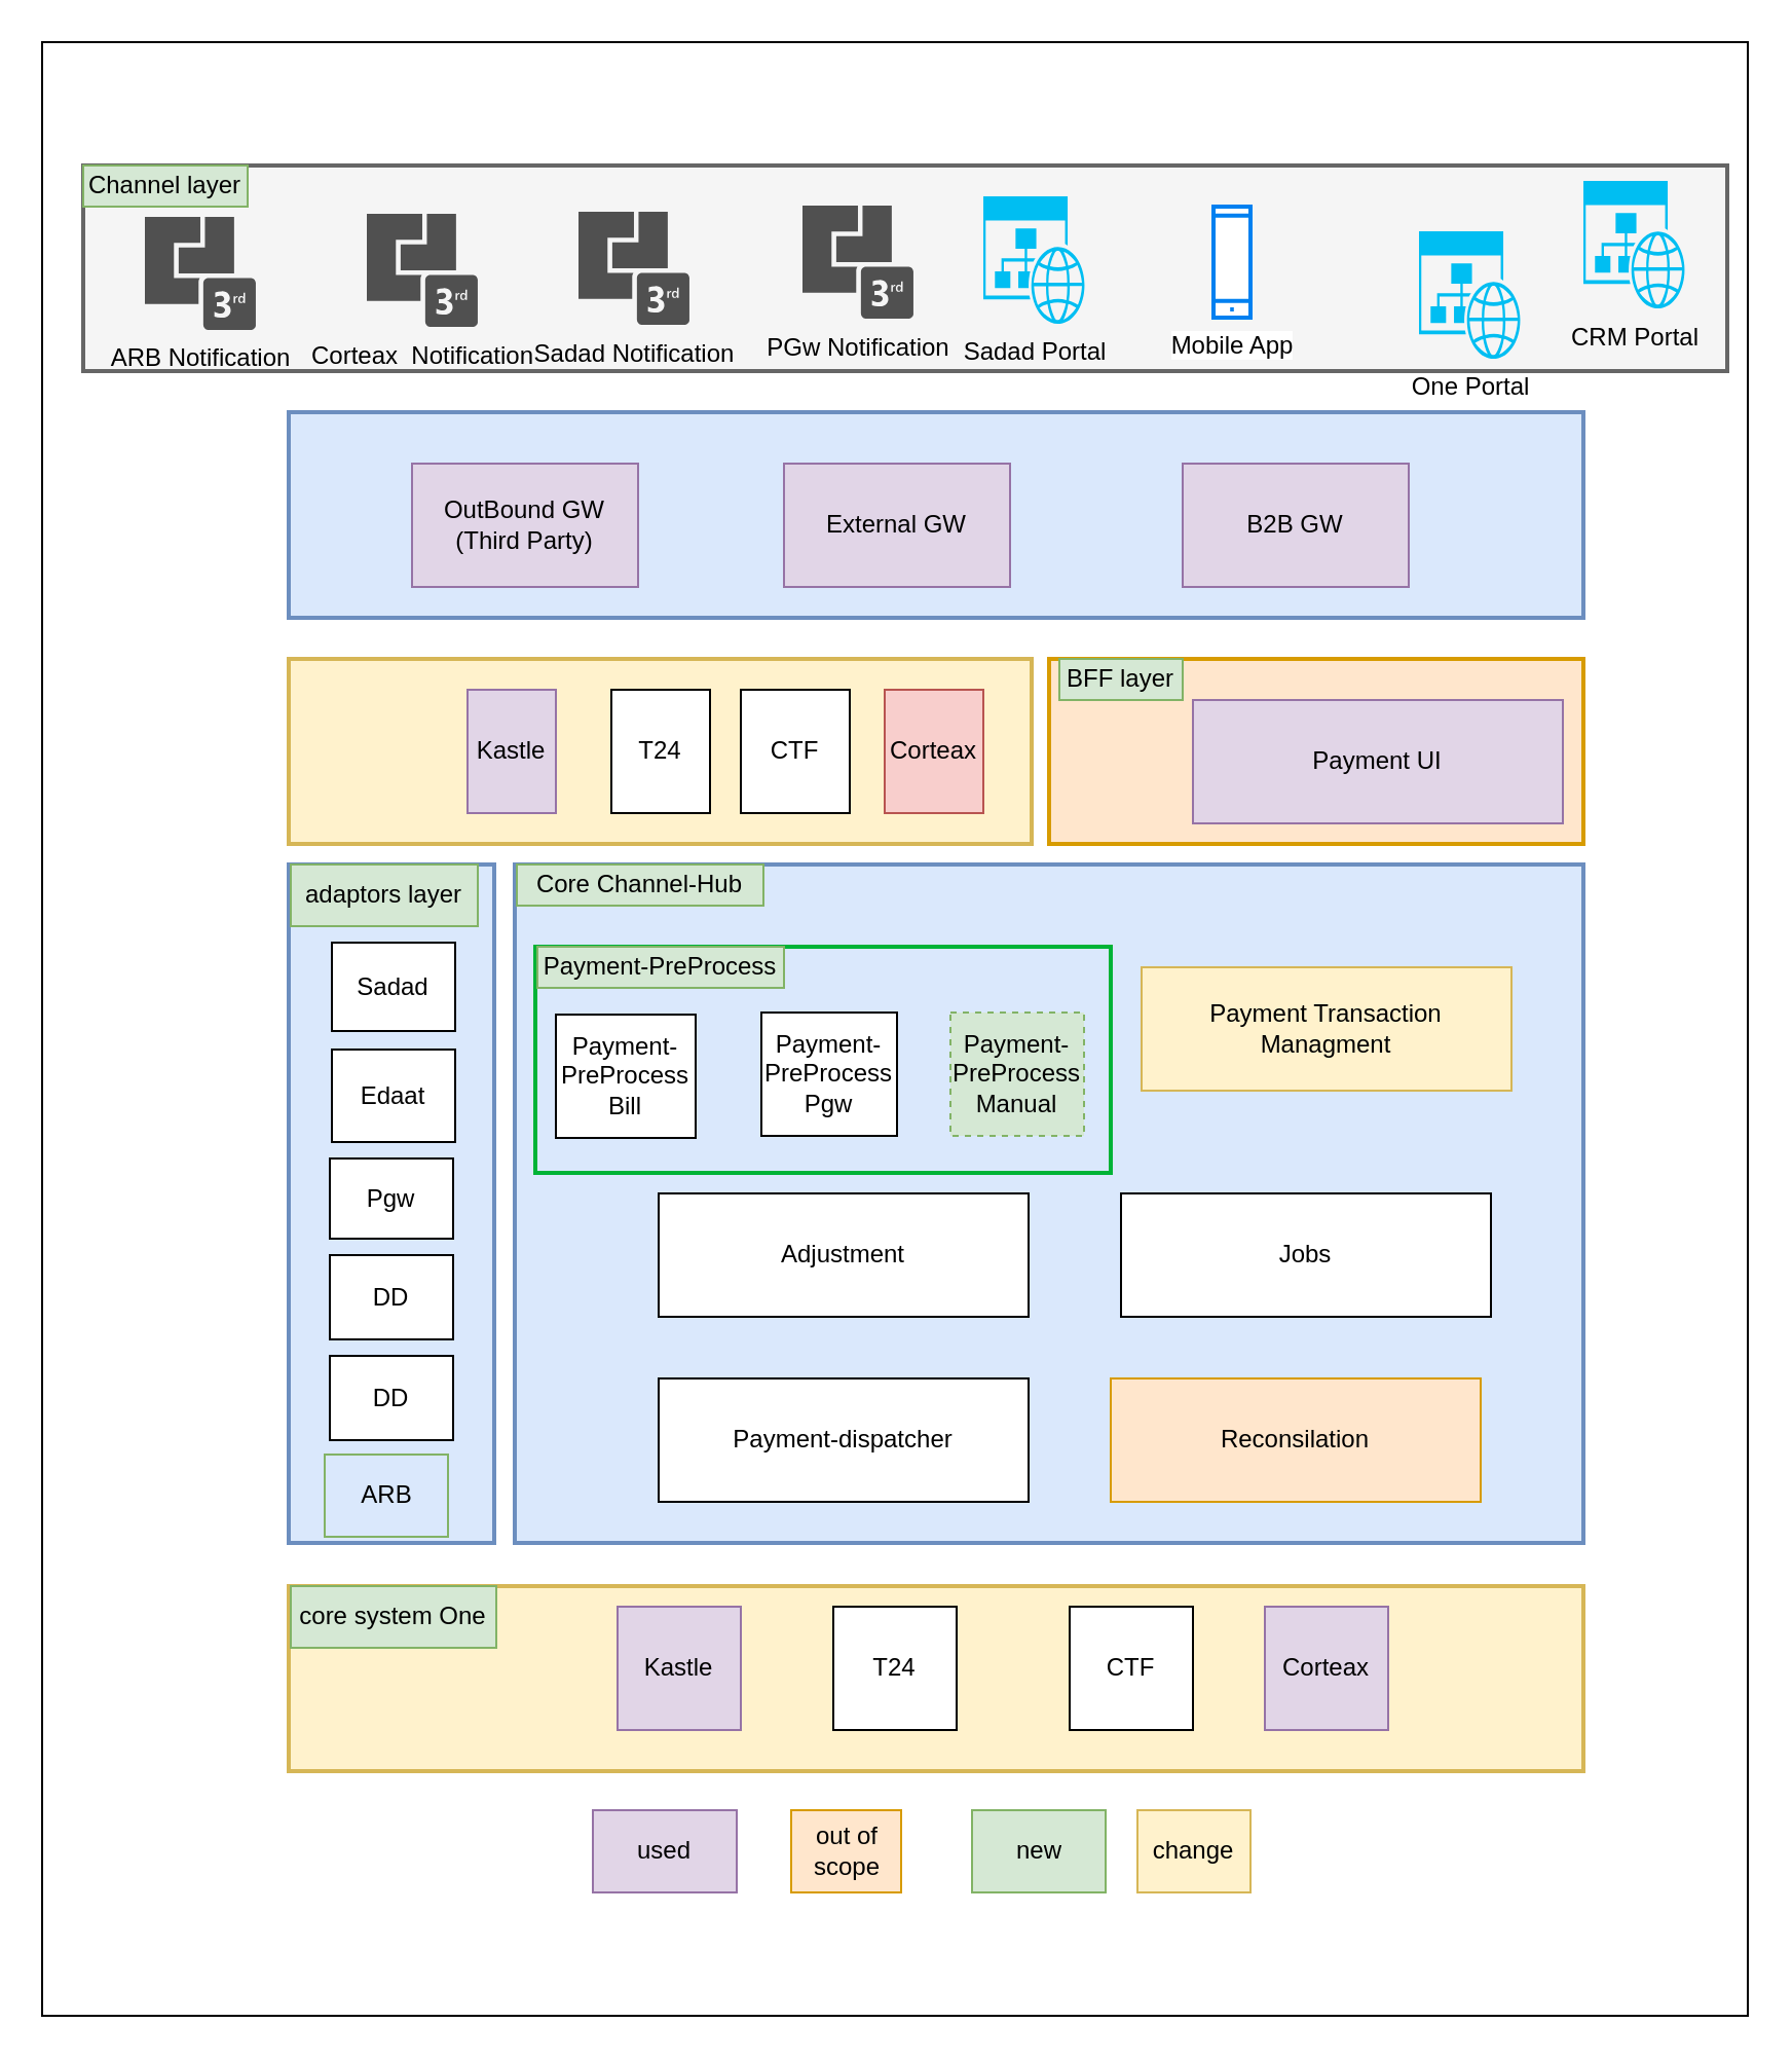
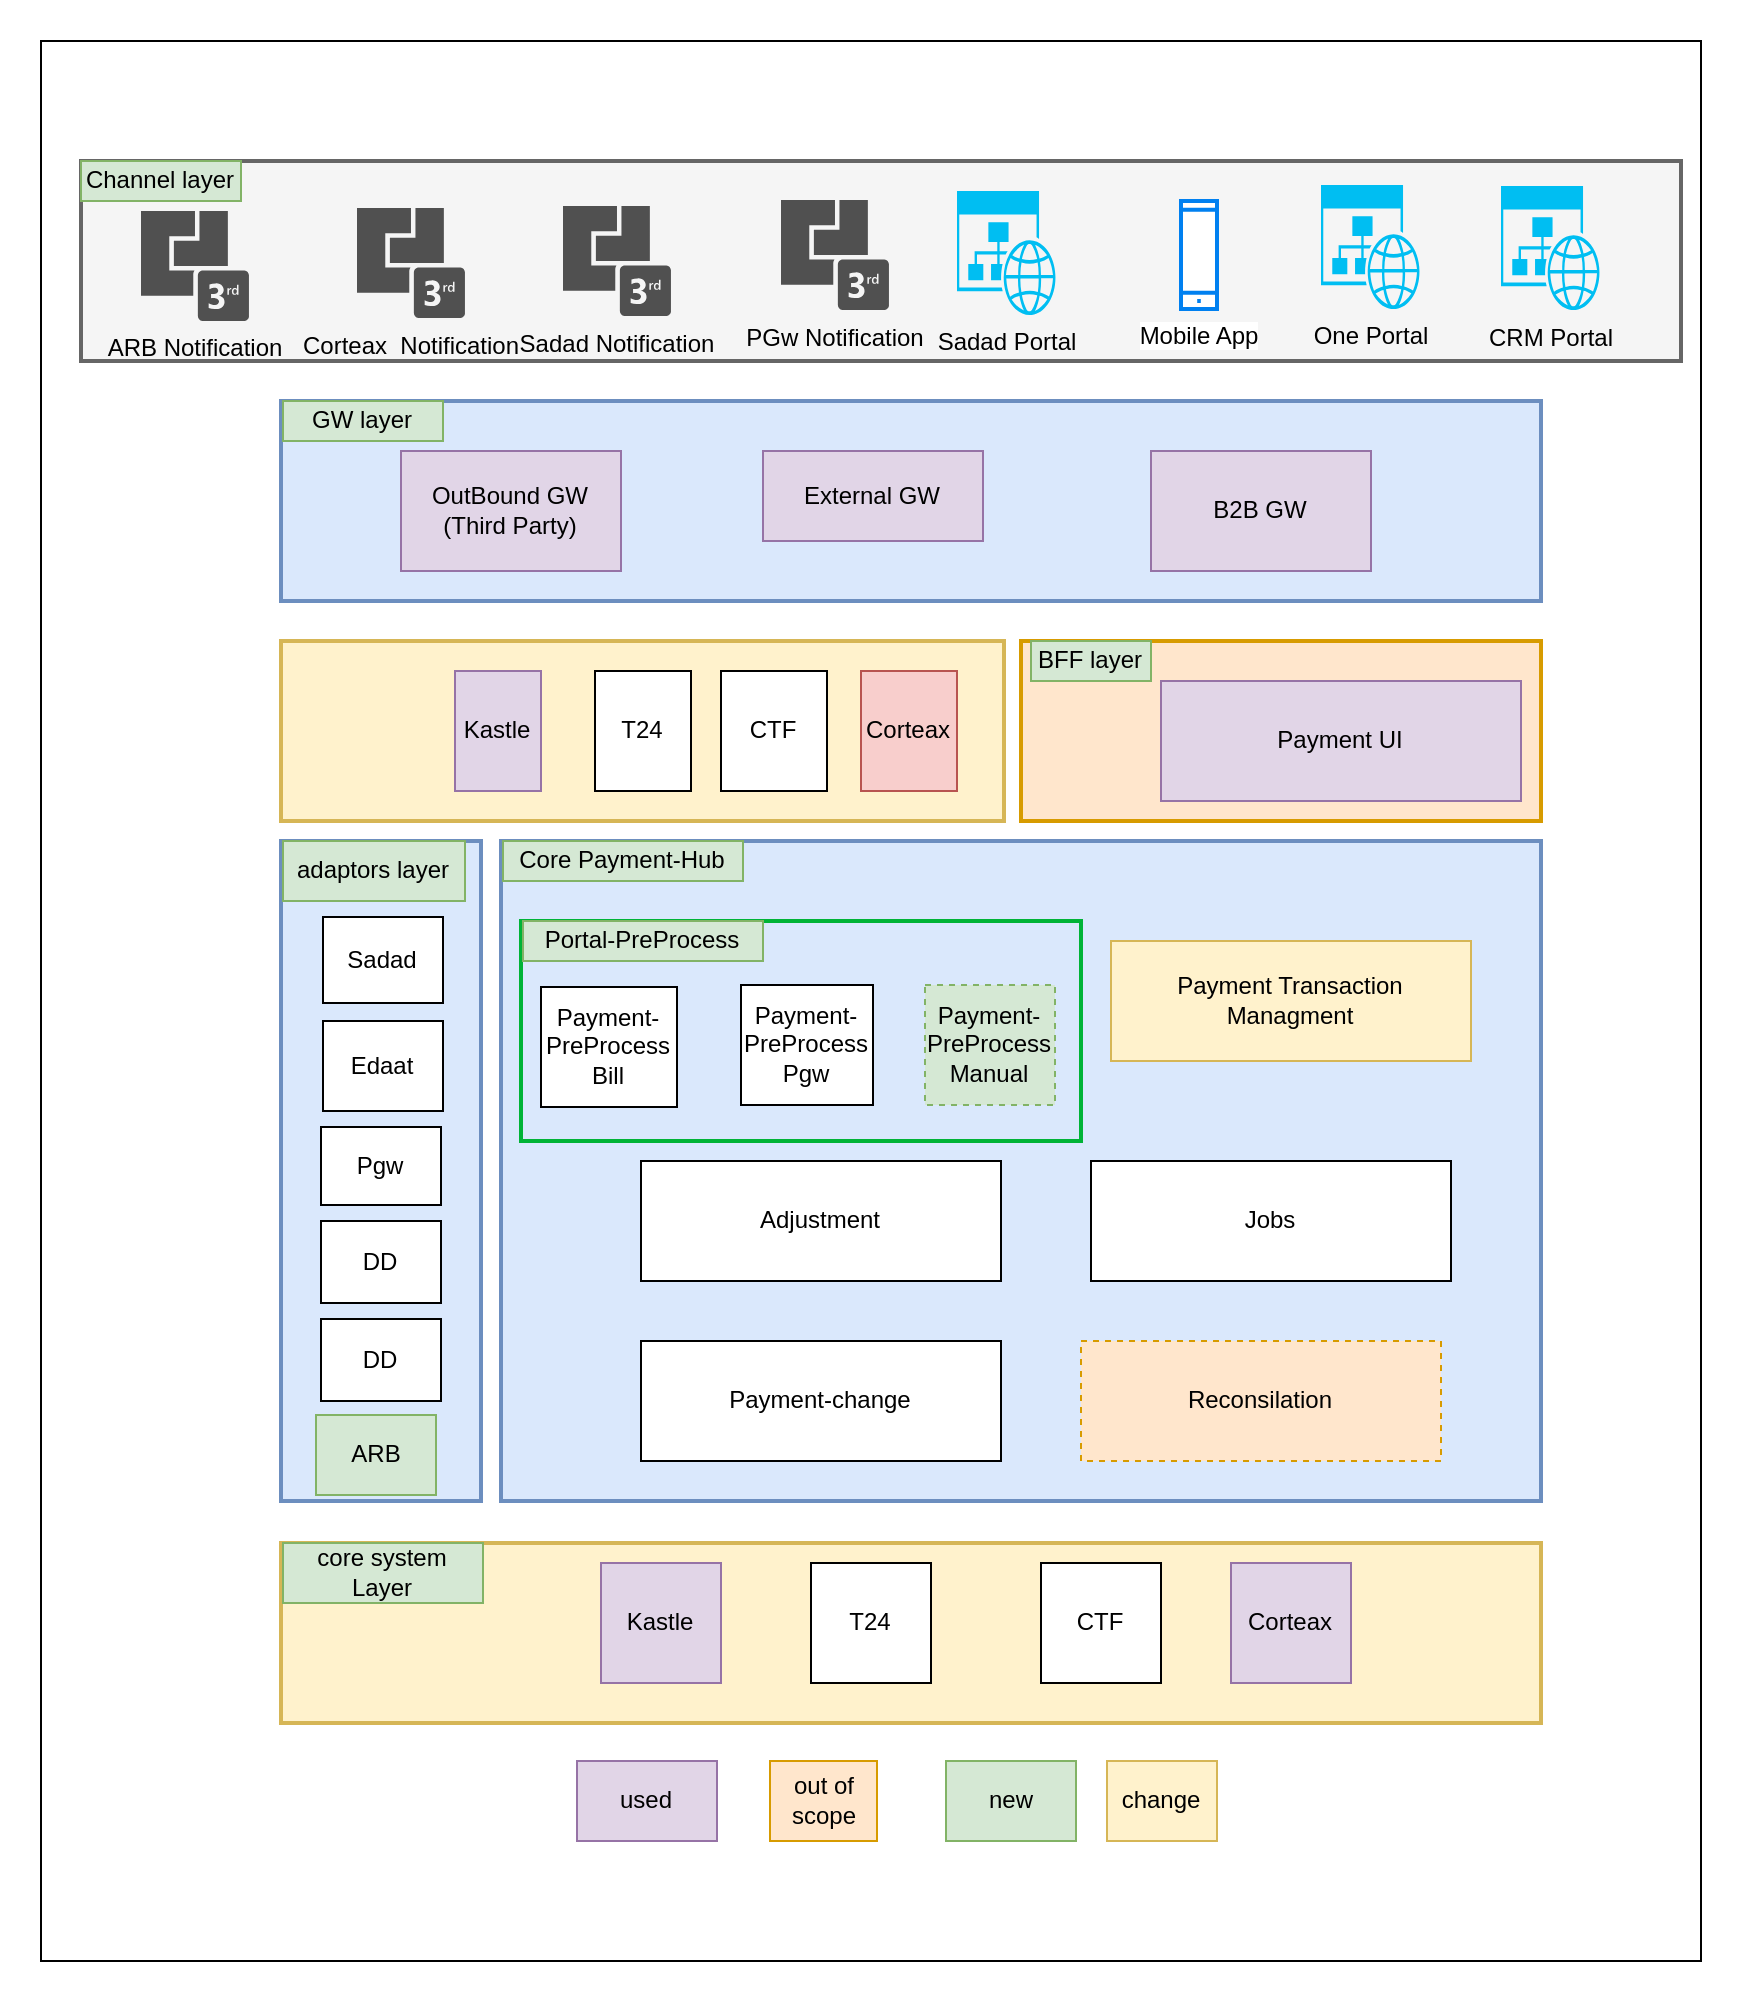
- <mxCell id="46" value="CRM Portal" style="verticalLabelPosition=bottom;html=1;verticalAlign=top;align=center;strokeColor=none;fillColor=#00BEF2;shape=mxgraph.azure.website_generic;pointerEvents=1;" parent="1" vertex="1"><mxGeometry x="770" y="87.5" width="50" height="62" as="geometry" /></mxCell>
+ <mxCell id="46" value="CRM Portal" style="verticalLabelPosition=bottom;html=1;verticalAlign=top;align=center;strokeColor=none;fillColor=#00BEF2;shape=mxgraph.azure.website_generic;pointerEvents=1;" parent="1" vertex="1"><mxGeometry x="750" y="92.5" width="50" height="62" as="geometry" /></mxCell>
- <mxCell id="42" value="One Portal" style="verticalLabelPosition=bottom;html=1;verticalAlign=top;align=center;strokeColor=none;fillColor=#00BEF2;shape=mxgraph.azure.website_generic;pointerEvents=1;" parent="1" vertex="1"><mxGeometry x="690" y="112" width="50" height="62" as="geometry" /></mxCell>
+ <mxCell id="42" value="One Portal" style="verticalLabelPosition=bottom;html=1;verticalAlign=top;align=center;strokeColor=none;fillColor=#00BEF2;shape=mxgraph.azure.website_generic;pointerEvents=1;" parent="1" vertex="1"><mxGeometry x="660" y="92" width="50" height="62" as="geometry" /></mxCell>
+ <mxCell id="27" value="GW layer" style="text;html=1;strokeColor=#82b366;fillColor=#d5e8d4;align=center;verticalAlign=middle;whiteSpace=wrap;rounded=0;" parent="1" vertex="1"><mxGeometry x="141" y="200" width="80" height="20" as="geometry" /></mxCell>
- <mxCell id="22" value="External GW&lt;span&gt;&lt;br&gt;&lt;/span&gt;" style="rounded=0;whiteSpace=wrap;html=1;shadow=0;sketch=0;verticalAlign=middle;align=center;fillColor=#e1d5e7;strokeColor=#9673a6;" parent="1" vertex="1"><mxGeometry x="381" y="225" width="110" height="60" as="geometry" /></mxCell>
+ <mxCell id="22" value="External GW&lt;span&gt;&lt;br&gt;&lt;/span&gt;" style="rounded=0;whiteSpace=wrap;html=1;shadow=0;sketch=0;verticalAlign=middle;align=center;fillColor=#e1d5e7;strokeColor=#9673a6;" parent="1" vertex="1"><mxGeometry x="381" y="225" width="110" height="45" as="geometry" /></mxCell>
- <mxCell id="33" value="Core Channel-Hub" style="text;html=1;strokeColor=#82b366;fillColor=#d5e8d4;align=center;verticalAlign=middle;whiteSpace=wrap;rounded=0;" parent="1" vertex="1"><mxGeometry x="251" y="420" width="120" height="20" as="geometry" /></mxCell>
+ <mxCell id="33" value="Core Payment-Hub" style="text;html=1;strokeColor=#82b366;fillColor=#d5e8d4;align=center;verticalAlign=middle;whiteSpace=wrap;rounded=0;" parent="1" vertex="1"><mxGeometry x="251" y="420" width="120" height="20" as="geometry" /></mxCell>
- <mxCell id="32" value="Payment-PreProcess" style="text;html=1;strokeColor=#82b366;fillColor=#d5e8d4;align=center;verticalAlign=middle;whiteSpace=wrap;rounded=0;" parent="1" vertex="1"><mxGeometry x="261" y="460" width="120" height="20" as="geometry" /></mxCell>
+ <mxCell id="32" value="Portal-PreProcess" style="text;html=1;strokeColor=#82b366;fillColor=#d5e8d4;align=center;verticalAlign=middle;whiteSpace=wrap;rounded=0;" parent="1" vertex="1"><mxGeometry x="261" y="460" width="120" height="20" as="geometry" /></mxCell>
- <mxCell id="8" value="Payment-dispatcher&lt;span&gt;&lt;br&gt;&lt;/span&gt;" style="rounded=0;whiteSpace=wrap;html=1;shadow=0;sketch=0;verticalAlign=middle;align=center;" parent="1" vertex="1"><mxGeometry x="320" y="670" width="180" height="60" as="geometry" /></mxCell>
+ <mxCell id="8" value="Payment-change&lt;span&gt;&lt;br&gt;&lt;/span&gt;" style="rounded=0;whiteSpace=wrap;html=1;shadow=0;sketch=0;verticalAlign=middle;align=center;" parent="1" vertex="1"><mxGeometry x="320" y="670" width="180" height="60" as="geometry" /></mxCell>
- <mxCell id="9" value="Reconsilation&lt;span&gt;&lt;br&gt;&lt;/span&gt;" style="rounded=0;whiteSpace=wrap;html=1;shadow=0;sketch=0;verticalAlign=middle;align=center;fillColor=#ffe6cc;strokeColor=#d79b00;" parent="1" vertex="1"><mxGeometry x="540" y="670" width="180" height="60" as="geometry" /></mxCell>
+ <mxCell id="9" value="Reconsilation&lt;span&gt;&lt;br&gt;&lt;/span&gt;" style="rounded=0;whiteSpace=wrap;html=1;shadow=0;sketch=0;verticalAlign=middle;align=center;fillColor=#ffe6cc;strokeColor=#d79b00;dashed=1;" parent="1" vertex="1"><mxGeometry x="540" y="670" width="180" height="60" as="geometry" /></mxCell>
- <mxCell id="44" value="&lt;span&gt;ARB&lt;br&gt;&lt;/span&gt;" style="rounded=0;whiteSpace=wrap;html=1;shadow=0;sketch=0;verticalAlign=middle;align=center;fillColor=#dae8fc;strokeColor=#82b366;" parent="1" vertex="1"><mxGeometry x="157.5" y="707" width="60" height="40" as="geometry" /></mxCell>
+ <mxCell id="44" value="&lt;span&gt;ARB&lt;br&gt;&lt;/span&gt;" style="rounded=0;whiteSpace=wrap;html=1;shadow=0;sketch=0;verticalAlign=middle;align=center;fillColor=#d5e8d4;strokeColor=#82b366;" parent="1" vertex="1"><mxGeometry x="157.5" y="707" width="60" height="40" as="geometry" /></mxCell>
- <mxCell id="25" value="core system One" style="text;html=1;strokeColor=#82b366;fillColor=#d5e8d4;align=center;verticalAlign=middle;whiteSpace=wrap;rounded=0;" parent="1" vertex="1"><mxGeometry x="141" y="771" width="100" height="30" as="geometry" /></mxCell>
+ <mxCell id="25" value="core system Layer" style="text;html=1;strokeColor=#82b366;fillColor=#d5e8d4;align=center;verticalAlign=middle;whiteSpace=wrap;rounded=0;" parent="1" vertex="1"><mxGeometry x="141" y="771" width="100" height="30" as="geometry" /></mxCell>
